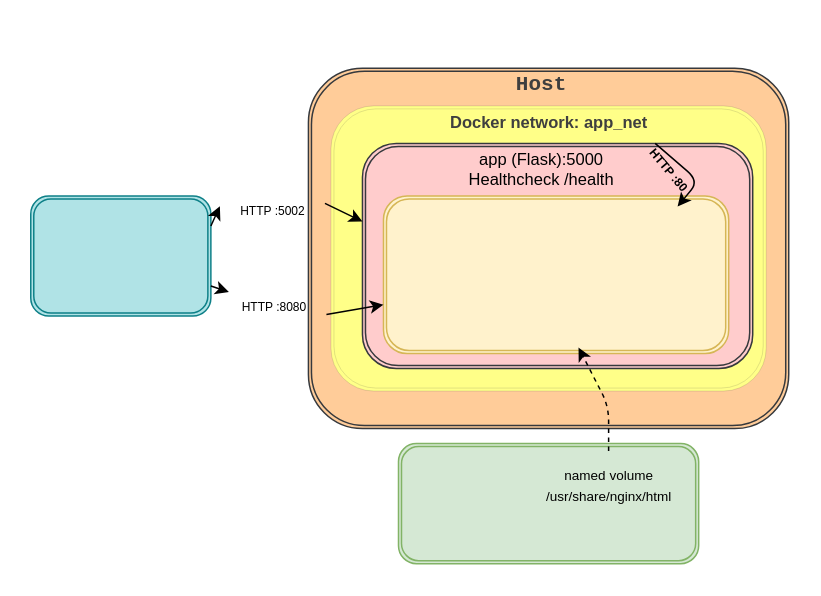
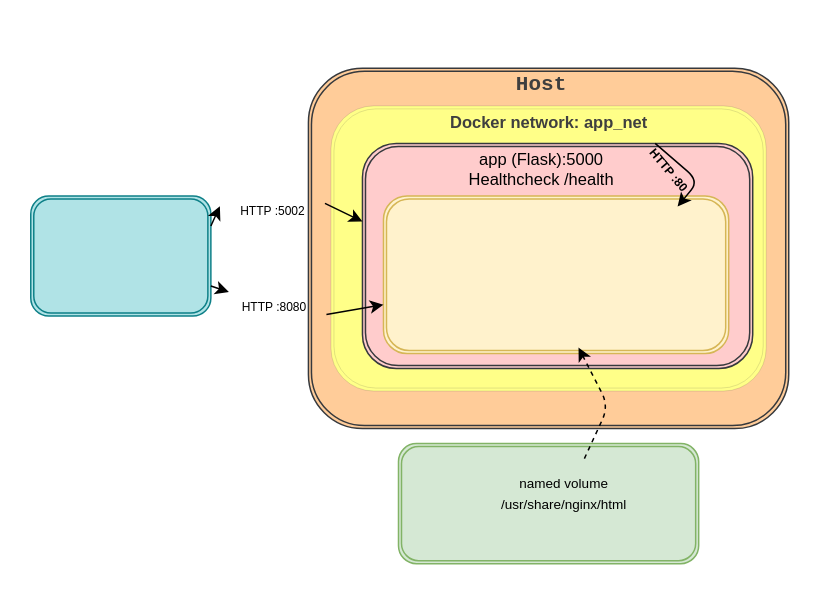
- <mxCell id="10" value="&lt;div&gt;&lt;font style=&quot;font-size: 9px;&quot; color=&quot;#000000&quot;&gt;named volume&lt;/font&gt;&lt;/div&gt;&lt;div&gt;&lt;font style=&quot;font-size: 9px;&quot; color=&quot;#000000&quot;&gt;/usr/share/nginx/html&lt;/font&gt;&lt;/div&gt;&lt;div&gt;&lt;br&gt;&lt;/div&gt;" style="text;html=1;align=center;verticalAlign=middle;resizable=0;points=[];autosize=1;strokeColor=none;fillColor=none;" vertex="1" parent="1"><mxGeometry x="350" y="300" width="110" height="60" as="geometry" /></mxCell>
+ <mxCell id="10" value="&lt;div&gt;&lt;font style=&quot;font-size: 9px;&quot; color=&quot;#000000&quot;&gt;named volume&lt;/font&gt;&lt;/div&gt;&lt;div&gt;&lt;font style=&quot;font-size: 9px;&quot; color=&quot;#000000&quot;&gt;/usr/share/nginx/html&lt;/font&gt;&lt;/div&gt;&lt;div&gt;&lt;br&gt;&lt;/div&gt;" style="text;html=1;align=center;verticalAlign=middle;resizable=0;points=[];autosize=1;strokeColor=none;fillColor=none;" vertex="1" parent="1"><mxGeometry x="320" y="305" width="110" height="60" as="geometry" /></mxCell>
